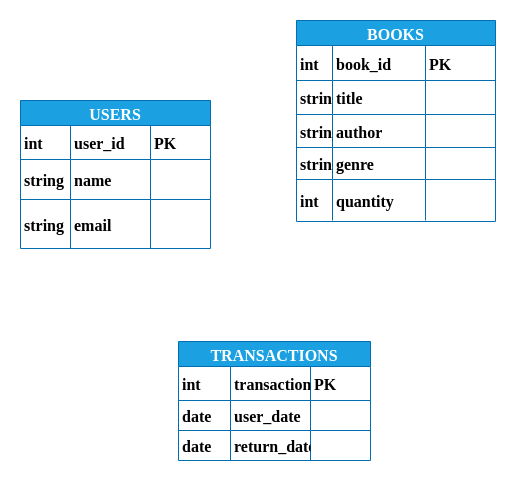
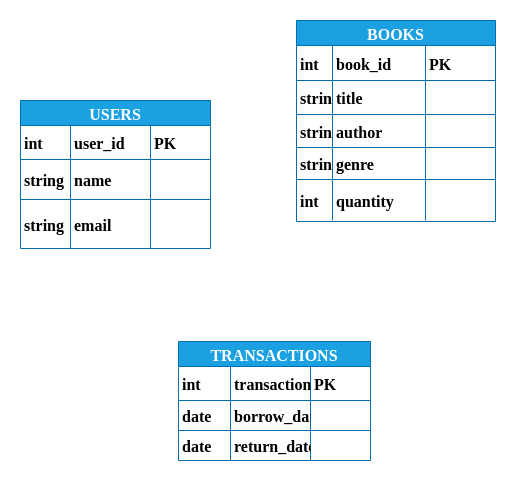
- <mxCell id="22" value="user_date" style="shape=partialRectangle;connectable=0;fillColor=none;top=0;left=0;bottom=0;right=0;align=left;spacingLeft=2;overflow=hidden;fontSize=16;fontFamily=Times New Roman;fontStyle=1" vertex="1" parent="20"><mxGeometry x="52" width="80" height="30" as="geometry"><mxRectangle width="80" height="30" as="alternateBounds" /></mxGeometry></mxCell>
+ <mxCell id="22" value="borrow_date" style="shape=partialRectangle;connectable=0;fillColor=none;top=0;left=0;bottom=0;right=0;align=left;spacingLeft=2;overflow=hidden;fontSize=16;fontFamily=Times New Roman;fontStyle=1" vertex="1" parent="20"><mxGeometry x="52" width="80" height="30" as="geometry"><mxRectangle width="80" height="30" as="alternateBounds" /></mxGeometry></mxCell>
